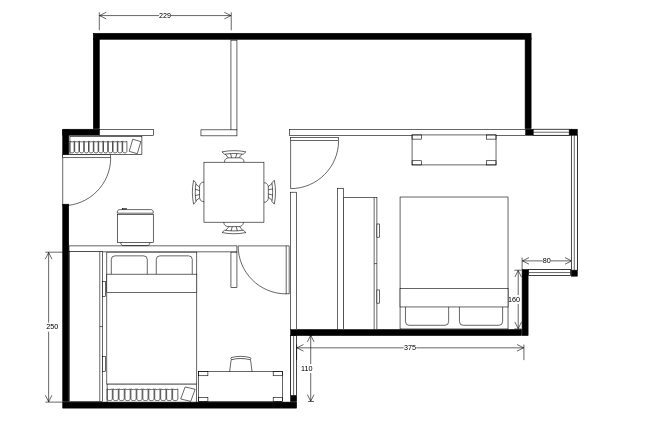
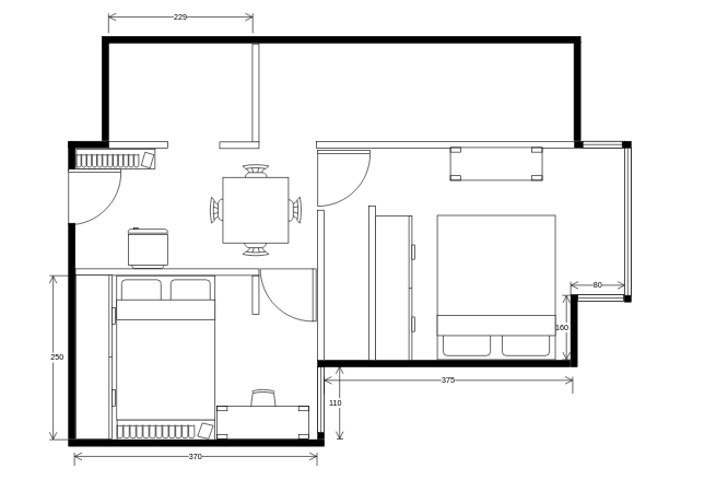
+ <mxCell id="9" value="370" style="shape=dimension;direction=west;whiteSpace=wrap;html=1;align=center;points=[];verticalAlign=top;spacingTop=-8;labelBackgroundColor=#ffffff" vertex="1" parent="1"><mxGeometry x="113" y="690" width="370" height="20" as="geometry" /></mxCell>
